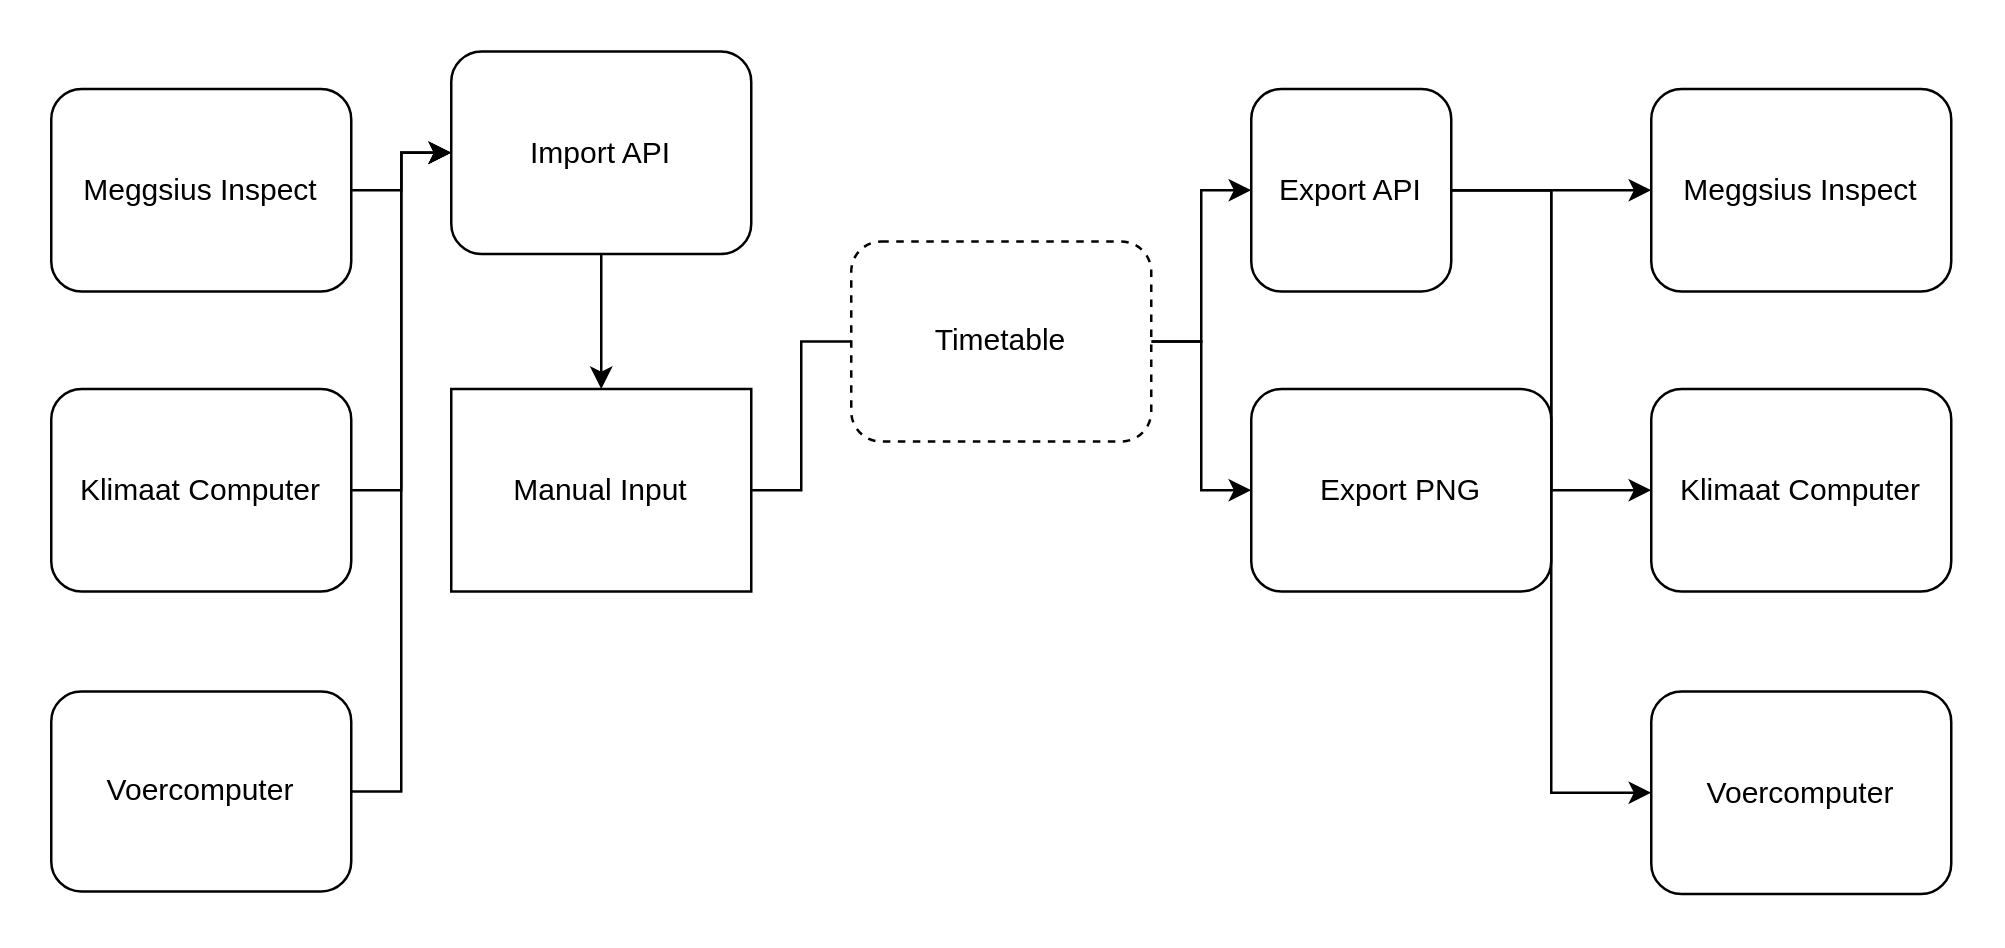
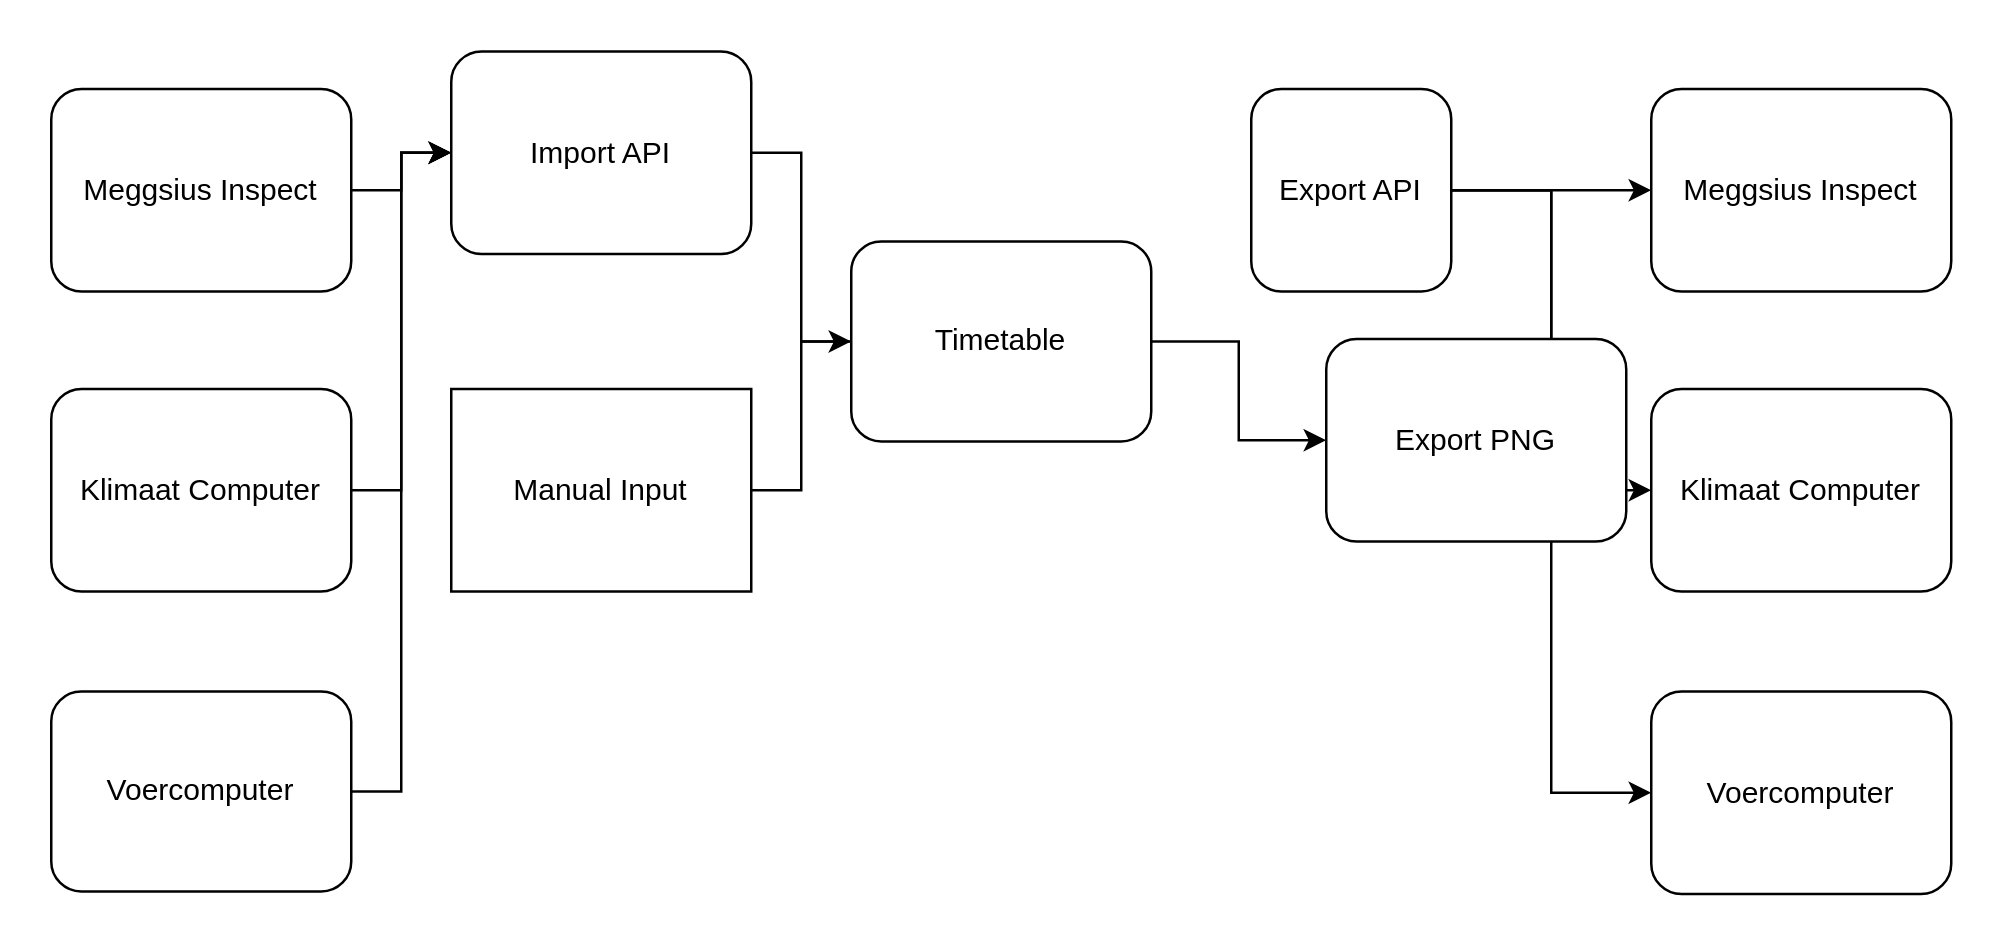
- <mxCell id="13" style="edgeStyle=orthogonalEdgeStyle;rounded=0;orthogonalLoop=1;jettySize=auto;html=1;entryX=0;entryY=0.5;entryDx=0;entryDy=0;" edge="1" parent="1" source="14" target="18"><mxGeometry relative="1" as="geometry" /></mxCell>
- <mxCell id="10" style="edgeStyle=orthogonalEdgeStyle;rounded=0;orthogonalLoop=1;jettySize=auto;html=1;" edge="1" parent="1" source="11" target="9"><mxGeometry relative="1" as="geometry" /></mxCell>
+ <mxCell id="10" style="edgeStyle=orthogonalEdgeStyle;rounded=0;orthogonalLoop=1;jettySize=auto;html=1;entryX=0;entryY=0.5;entryDx=0;entryDy=0;" edge="1" parent="1" source="11" target="14"><mxGeometry relative="1" as="geometry" /></mxCell>
- <mxCell id="14" value="Timetable" style="rounded=1;whiteSpace=wrap;html=1;dashed=1;" vertex="1" parent="1"><mxGeometry x="340" y="96" width="120" height="80" as="geometry" /></mxCell>
+ <mxCell id="14" value="Timetable" style="rounded=1;whiteSpace=wrap;html=1;" vertex="1" parent="1"><mxGeometry x="340" y="96" width="120" height="80" as="geometry" /></mxCell>
- <mxCell id="19" value="Export PNG" style="rounded=1;whiteSpace=wrap;html=1;" vertex="1" parent="1"><mxGeometry x="500" y="155" width="120" height="81" as="geometry" /></mxCell>
+ <mxCell id="19" value="Export PNG" style="rounded=1;whiteSpace=wrap;html=1;" vertex="1" parent="1"><mxGeometry x="530" y="135" width="120" height="81" as="geometry" /></mxCell>
